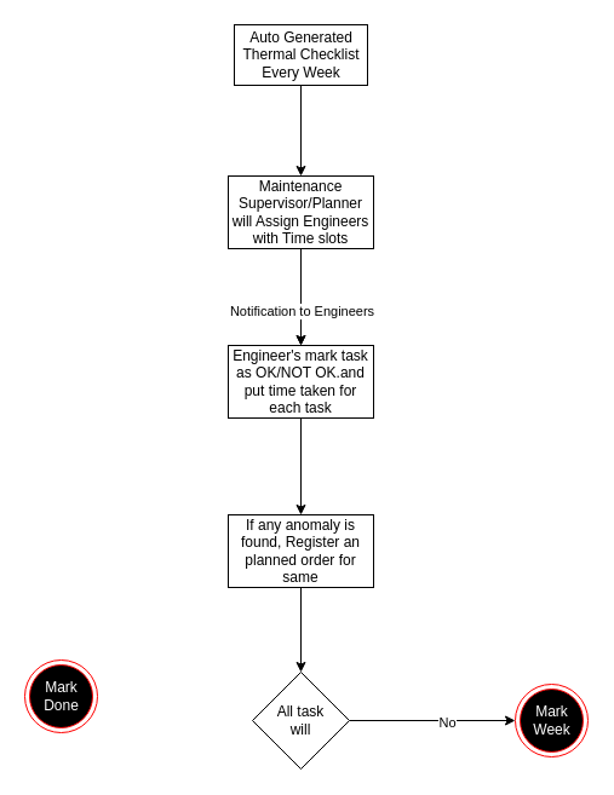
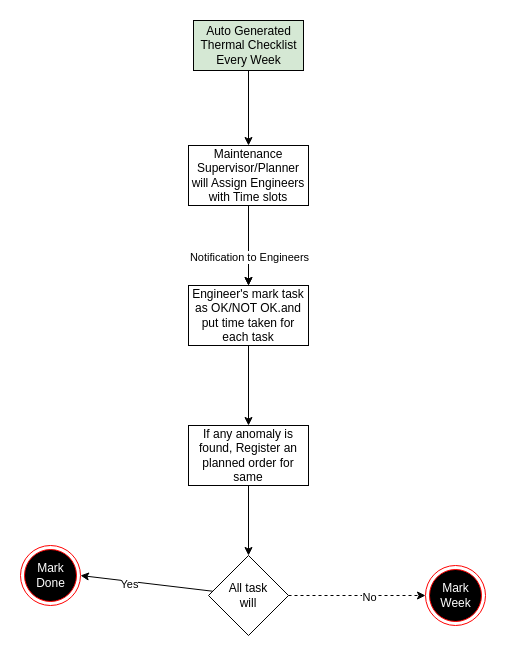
- <mxCell id="3" value="Auto Generated&lt;br&gt;Thermal Checklist&lt;br&gt;Every Week" style="html=1;" parent="1" vertex="1"><mxGeometry x="193" y="20" width="110" height="50" as="geometry" /></mxCell>
+ <mxCell id="3" value="Auto Generated&lt;br&gt;Thermal Checklist&lt;br&gt;Every Week" style="html=1;fillColor=#d5e8d4;" parent="1" vertex="1"><mxGeometry x="193" y="20" width="110" height="50" as="geometry" /></mxCell>
+ <mxCell id="14" style="edgeStyle=none;html=1;entryX=1;entryY=0.5;entryDx=0;entryDy=0;" parent="1" source="16" target="18" edge="1"><mxGeometry relative="1" as="geometry" /></mxCell>
+ <mxCell id="15" value="Yes" style="edgeLabel;html=1;align=center;verticalAlign=middle;resizable=0;points=[];" parent="14" vertex="1" connectable="0"><mxGeometry x="0.254" y="3" relative="1" as="geometry"><mxPoint as="offset" /></mxGeometry></mxCell>
- <mxCell id="12" style="edgeStyle=none;html=1;entryX=0;entryY=0.5;entryDx=0;entryDy=0;" parent="1" source="16" target="17" edge="1"><mxGeometry relative="1" as="geometry" /></mxCell>
+ <mxCell id="12" style="edgeStyle=none;html=1;entryX=0;entryY=0.5;entryDx=0;entryDy=0;dashed=1;" parent="1" source="16" target="17" edge="1"><mxGeometry relative="1" as="geometry" /></mxCell>
